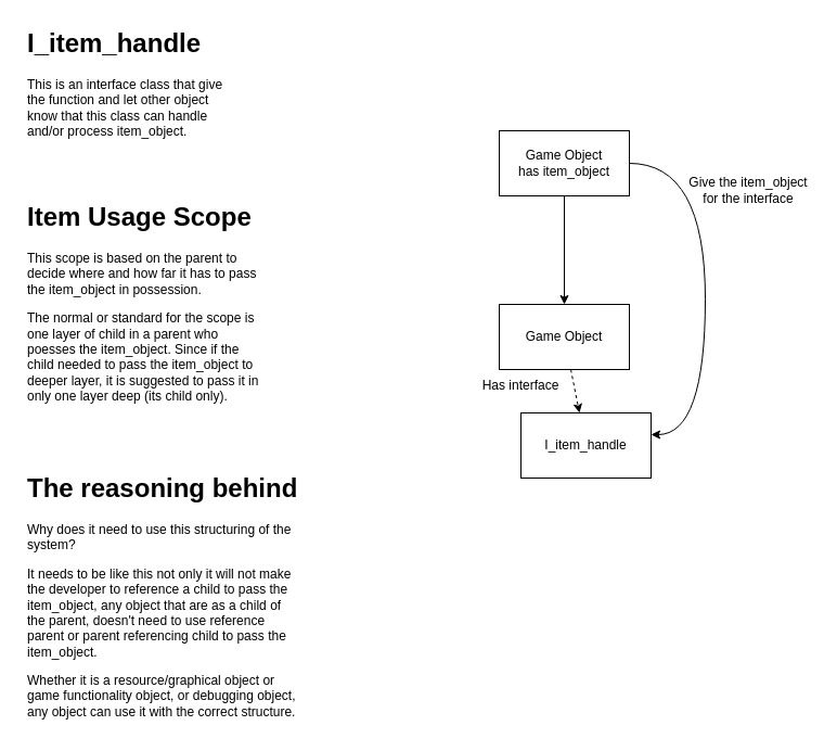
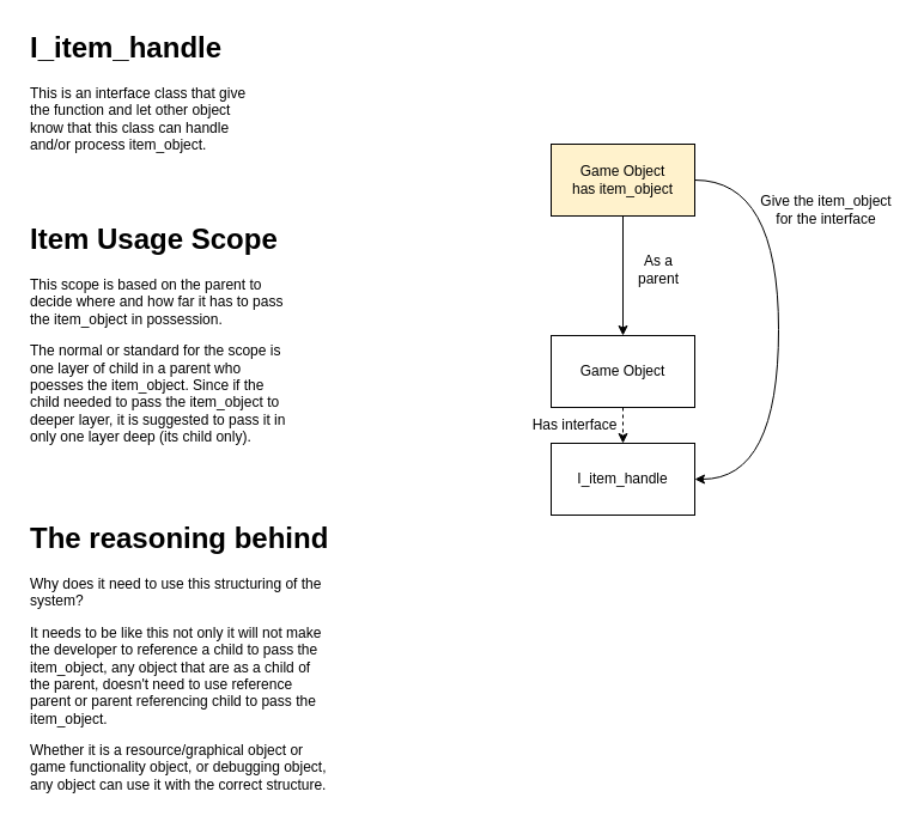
- <mxCell id="7" value="Game Object&lt;br&gt;has item_object" style="rounded=0;whiteSpace=wrap;html=1;" vertex="1" parent="1"><mxGeometry x="460" y="120" width="120" height="60" as="geometry" /></mxCell>
+ <mxCell id="7" value="Game Object&lt;br&gt;has item_object" style="rounded=0;whiteSpace=wrap;html=1;fillColor=#fff2cc;" vertex="1" parent="1"><mxGeometry x="460" y="120" width="120" height="60" as="geometry" /></mxCell>
+ <mxCell id="10" value="As a parent" style="text;html=1;strokeColor=none;fillColor=none;align=center;verticalAlign=middle;whiteSpace=wrap;rounded=0;" vertex="1" parent="1"><mxGeometry x="520" y="210" width="60" height="30" as="geometry" /></mxCell>
- <mxCell id="5" value="I_item_handle" style="rounded=0;whiteSpace=wrap;html=1;" vertex="1" parent="1"><mxGeometry x="480" y="380" width="120" height="60" as="geometry" /></mxCell>
+ <mxCell id="5" value="I_item_handle" style="rounded=0;whiteSpace=wrap;html=1;" vertex="1" parent="1"><mxGeometry x="460" y="370" width="120" height="60" as="geometry" /></mxCell>
